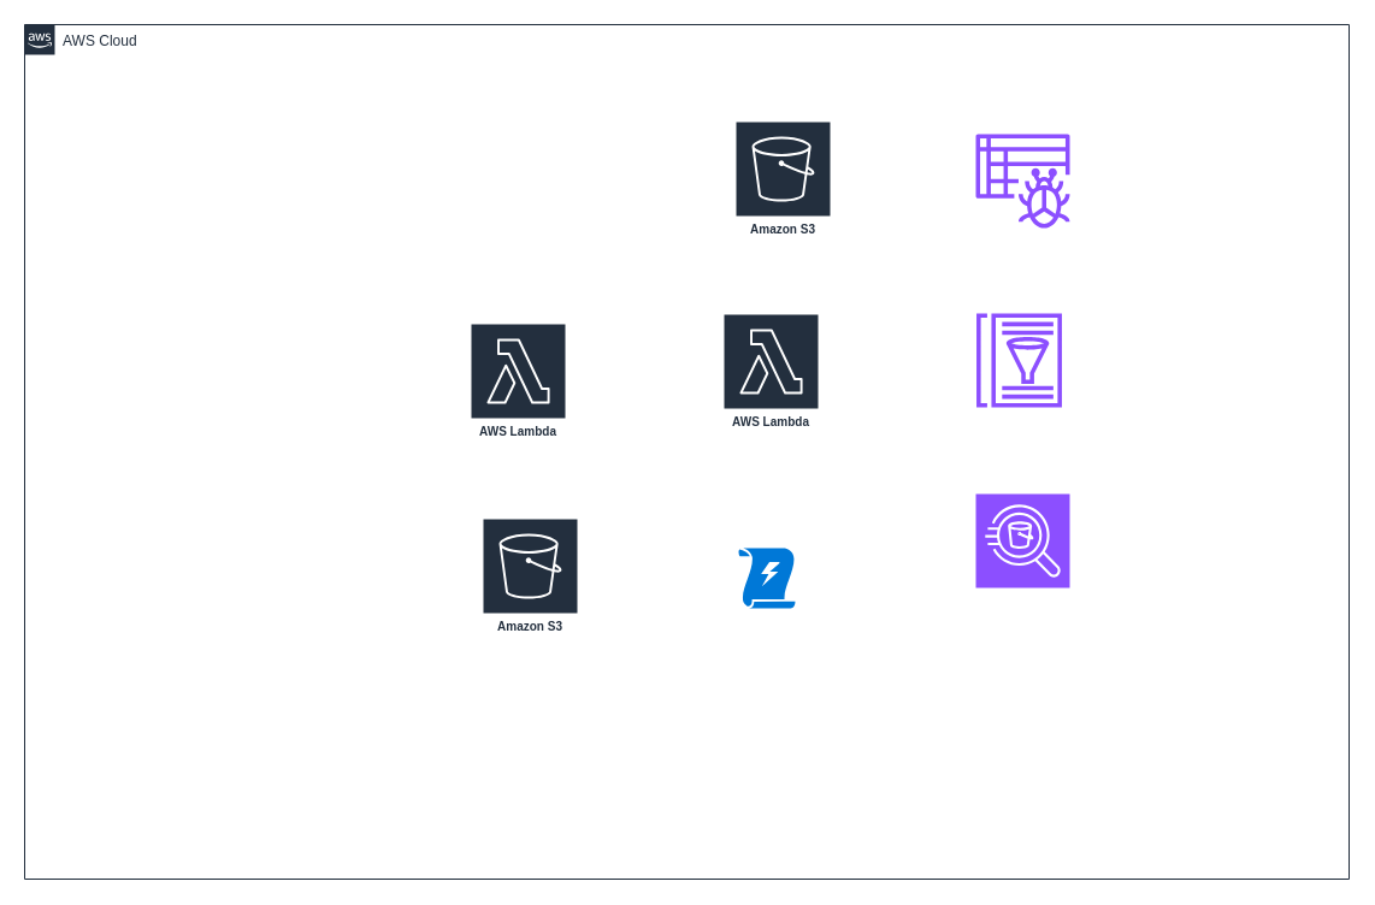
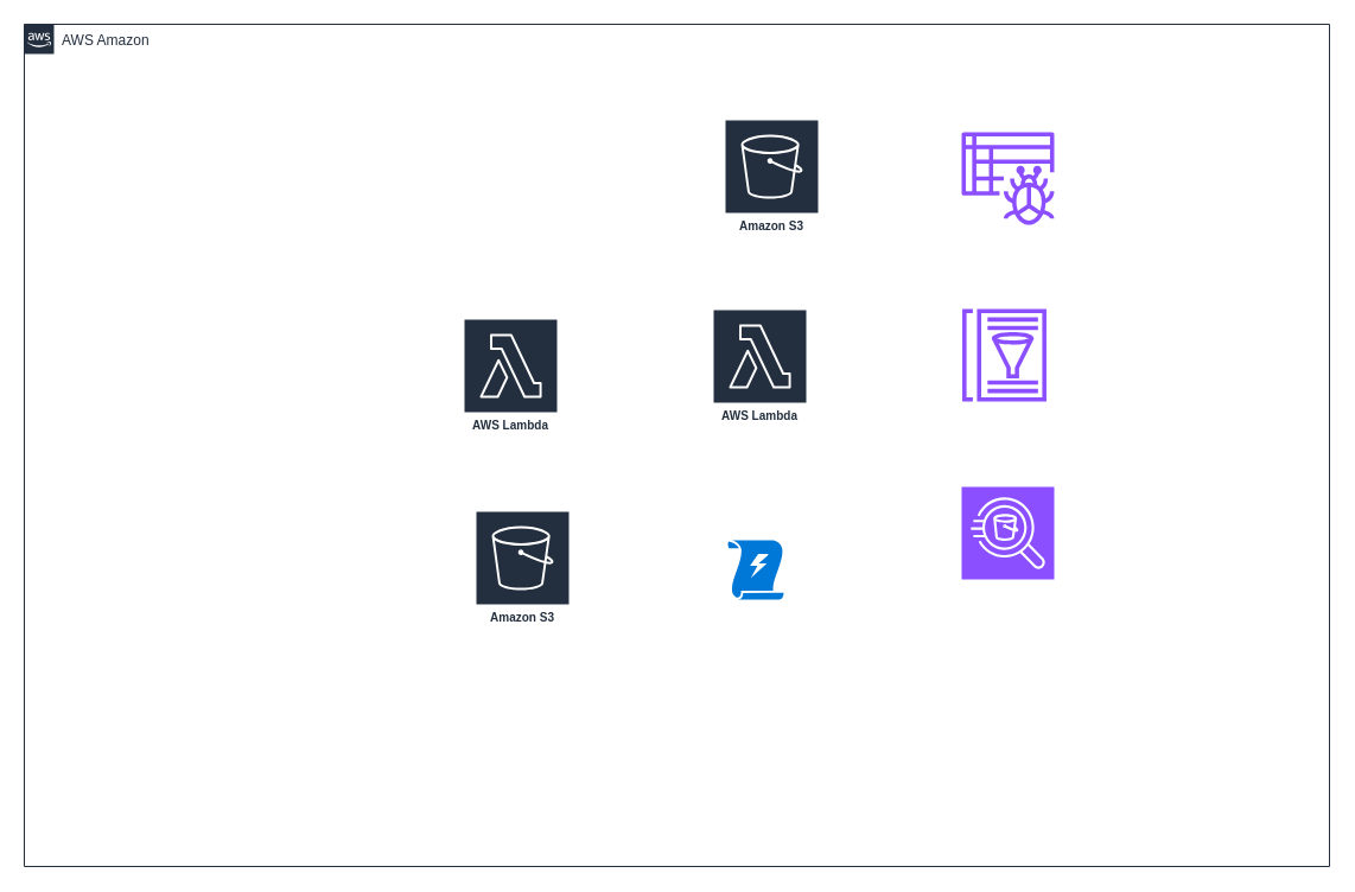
- <mxCell id="2" value="AWS Cloud" style="points=[[0,0],[0.25,0],[0.5,0],[0.75,0],[1,0],[1,0.25],[1,0.5],[1,0.75],[1,1],[0.75,1],[0.5,1],[0.25,1],[0,1],[0,0.75],[0,0.5],[0,0.25]];outlineConnect=0;gradientColor=none;html=1;whiteSpace=wrap;fontSize=12;fontStyle=0;container=1;pointerEvents=0;collapsible=0;recursiveResize=0;shape=mxgraph.aws4.group;grIcon=mxgraph.aws4.group_aws_cloud_alt;strokeColor=#232F3E;fillColor=none;verticalAlign=top;align=left;spacingLeft=30;fontColor=#232F3E;dashed=0;" vertex="1" parent="1"><mxGeometry x="20" y="20" width="1100" height="710" as="geometry" /></mxCell>
+ <mxCell id="2" value="AWS Amazon" style="points=[[0,0],[0.25,0],[0.5,0],[0.75,0],[1,0],[1,0.25],[1,0.5],[1,0.75],[1,1],[0.75,1],[0.5,1],[0.25,1],[0,1],[0,0.75],[0,0.5],[0,0.25]];outlineConnect=0;gradientColor=none;html=1;whiteSpace=wrap;fontSize=12;fontStyle=0;container=1;pointerEvents=0;collapsible=0;recursiveResize=0;shape=mxgraph.aws4.group;grIcon=mxgraph.aws4.group_aws_cloud_alt;strokeColor=#232F3E;fillColor=none;verticalAlign=top;align=left;spacingLeft=30;fontColor=#232F3E;dashed=0;" vertex="1" parent="1"><mxGeometry x="20" y="20" width="1100" height="710" as="geometry" /></mxCell>
